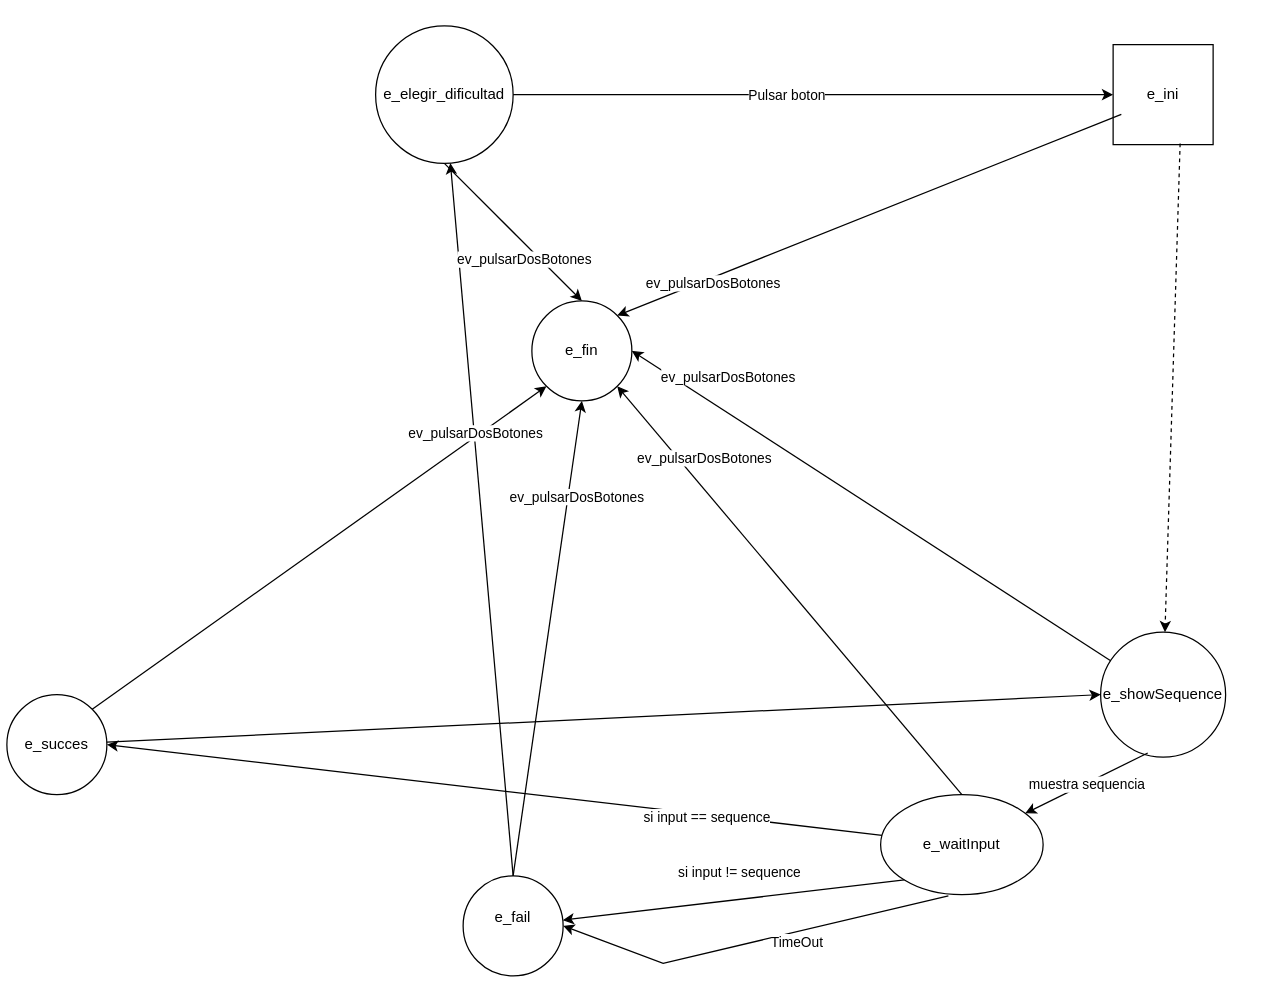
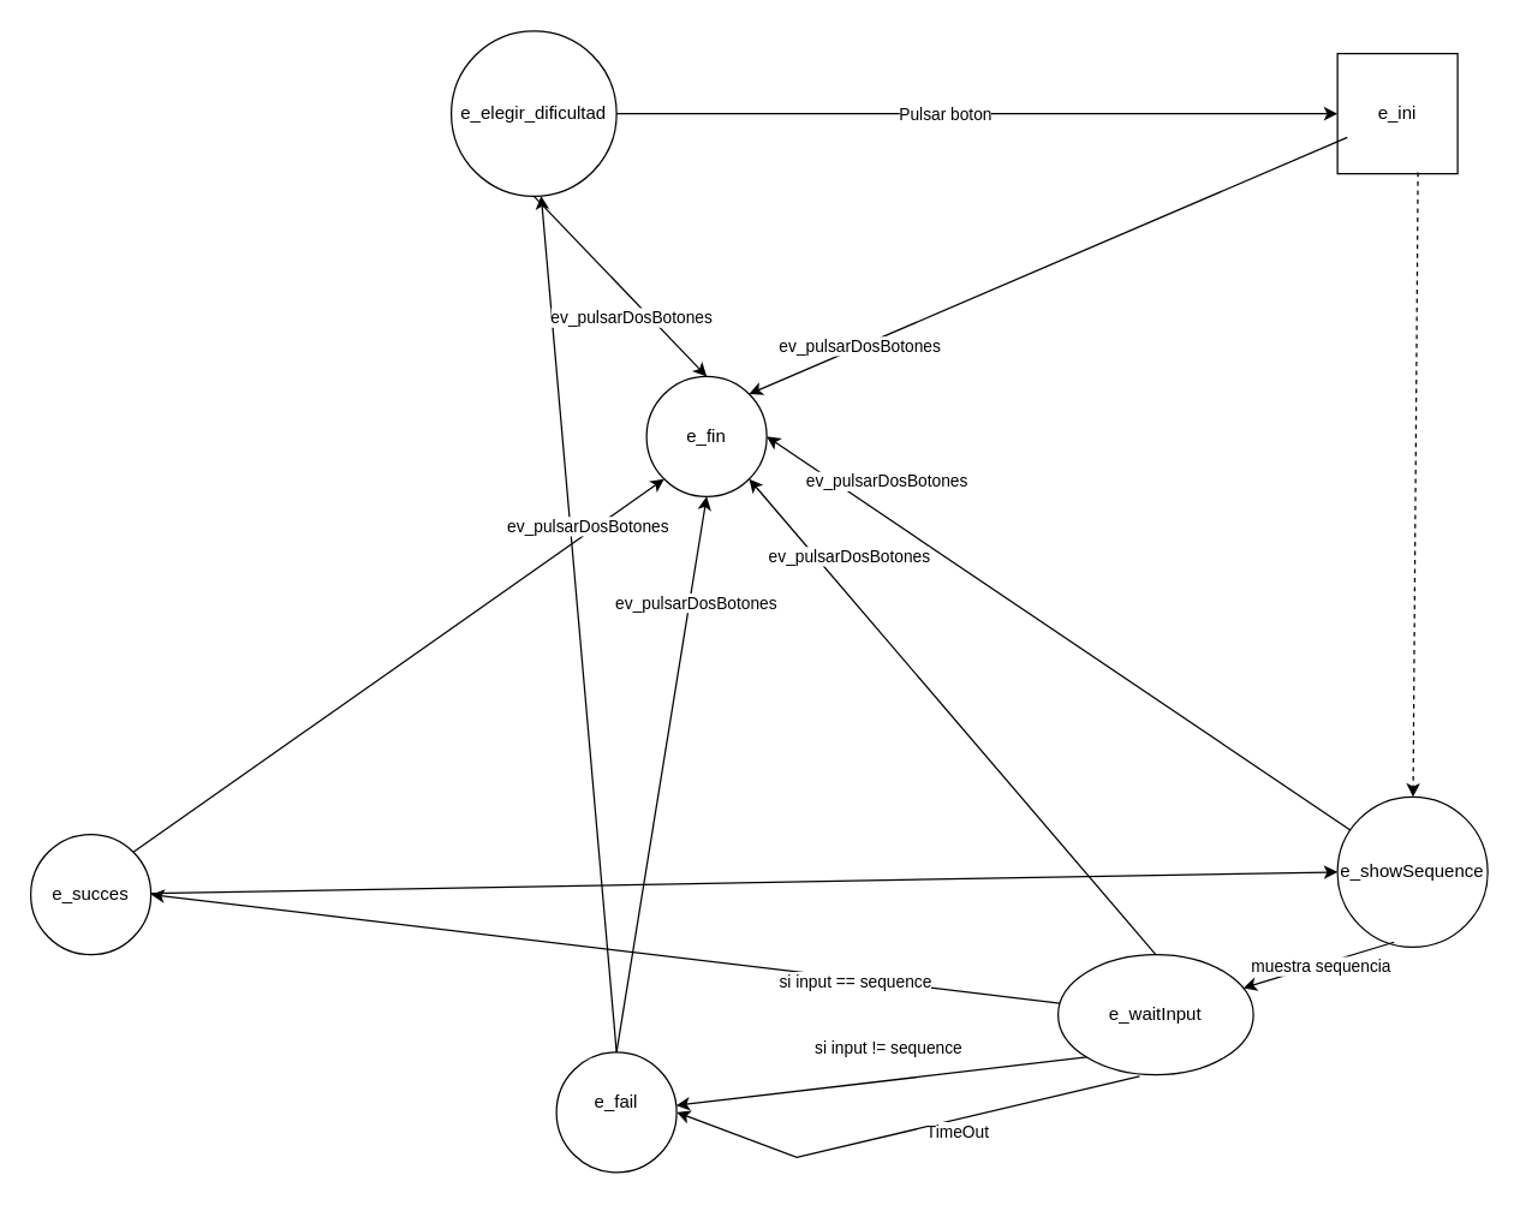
- <mxCell id="8" value="e_fin" style="ellipse;whiteSpace=wrap;html=1;aspect=fixed;" parent="1" vertex="1"><mxGeometry x="425" y="240" width="80" height="80" as="geometry" /></mxCell>
+ <mxCell id="8" value="e_fin" style="ellipse;whiteSpace=wrap;html=1;aspect=fixed;" parent="1" vertex="1"><mxGeometry x="430" y="250" width="80" height="80" as="geometry" /></mxCell>
- <mxCell id="6" value="e_showSequence" style="ellipse;whiteSpace=wrap;html=1;aspect=fixed;" parent="1" vertex="1"><mxGeometry x="880" y="505" width="100" height="100" as="geometry" /></mxCell>
+ <mxCell id="6" value="e_showSequence" style="ellipse;whiteSpace=wrap;html=1;aspect=fixed;" parent="1" vertex="1"><mxGeometry x="890" y="530" width="100" height="100" as="geometry" /></mxCell>
- <mxCell id="5" value="e_succes" style="ellipse;whiteSpace=wrap;html=1;aspect=fixed;" parent="1" vertex="1"><mxGeometry x="5" y="555" width="80" height="80" as="geometry" /></mxCell>
+ <mxCell id="5" value="e_succes" style="ellipse;whiteSpace=wrap;html=1;aspect=fixed;" parent="1" vertex="1"><mxGeometry x="20" y="555" width="80" height="80" as="geometry" /></mxCell>
